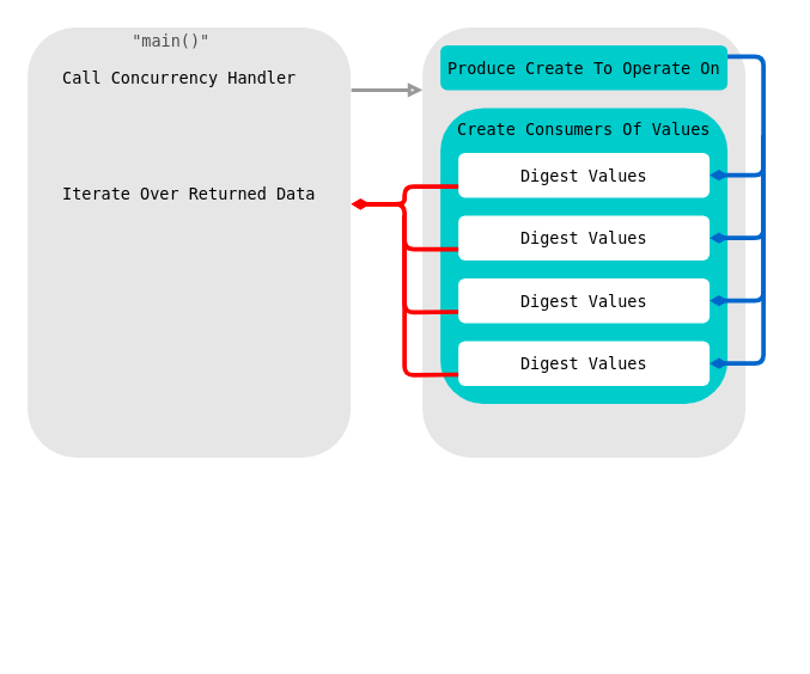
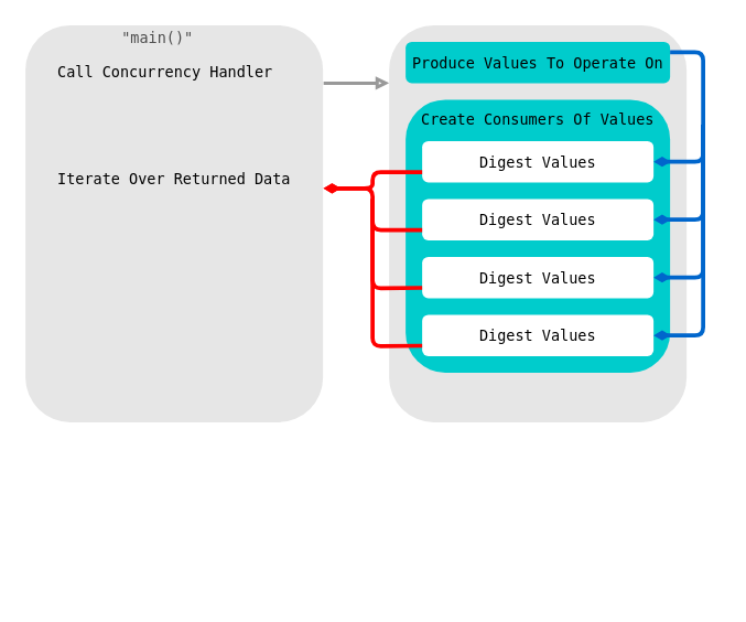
- <mxCell id="4" value="&lt;div style=&quot;text-align: left&quot;&gt;Produce Create To Operate On&lt;/div&gt;" style="rounded=1;fillColor=#00CCCC;strokeColor=none;shadow=0;gradientColor=none;fontStyle=0;html=1;fontFamily=Lucida Console, Monaco, monospace;fontSize=18;strokeWidth=2;whiteSpace=wrap;gradientDirection=south;align=center;" vertex="1" parent="1"><mxGeometry x="490" y="50" width="320" height="50" as="geometry" /></mxCell>
+ <mxCell id="4" value="&lt;div style=&quot;text-align: left&quot;&gt;Produce Values To Operate On&lt;/div&gt;" style="rounded=1;fillColor=#00CCCC;strokeColor=none;shadow=0;gradientColor=none;fontStyle=0;html=1;fontFamily=Lucida Console, Monaco, monospace;fontSize=18;strokeWidth=2;whiteSpace=wrap;gradientDirection=south;align=center;" vertex="1" parent="1"><mxGeometry x="490" y="50" width="320" height="50" as="geometry" /></mxCell>
